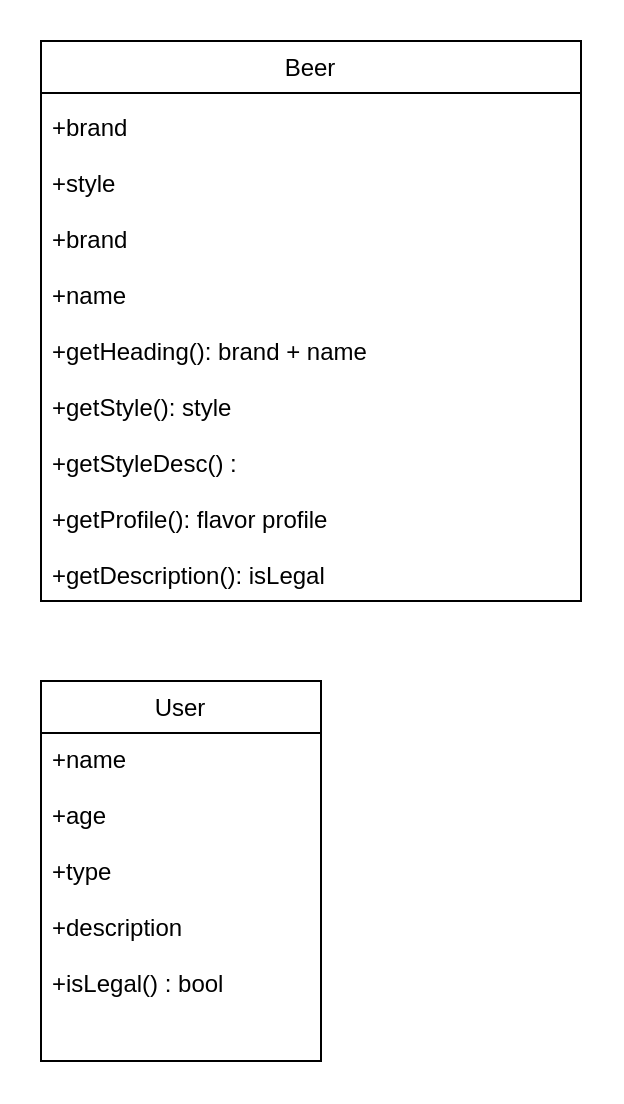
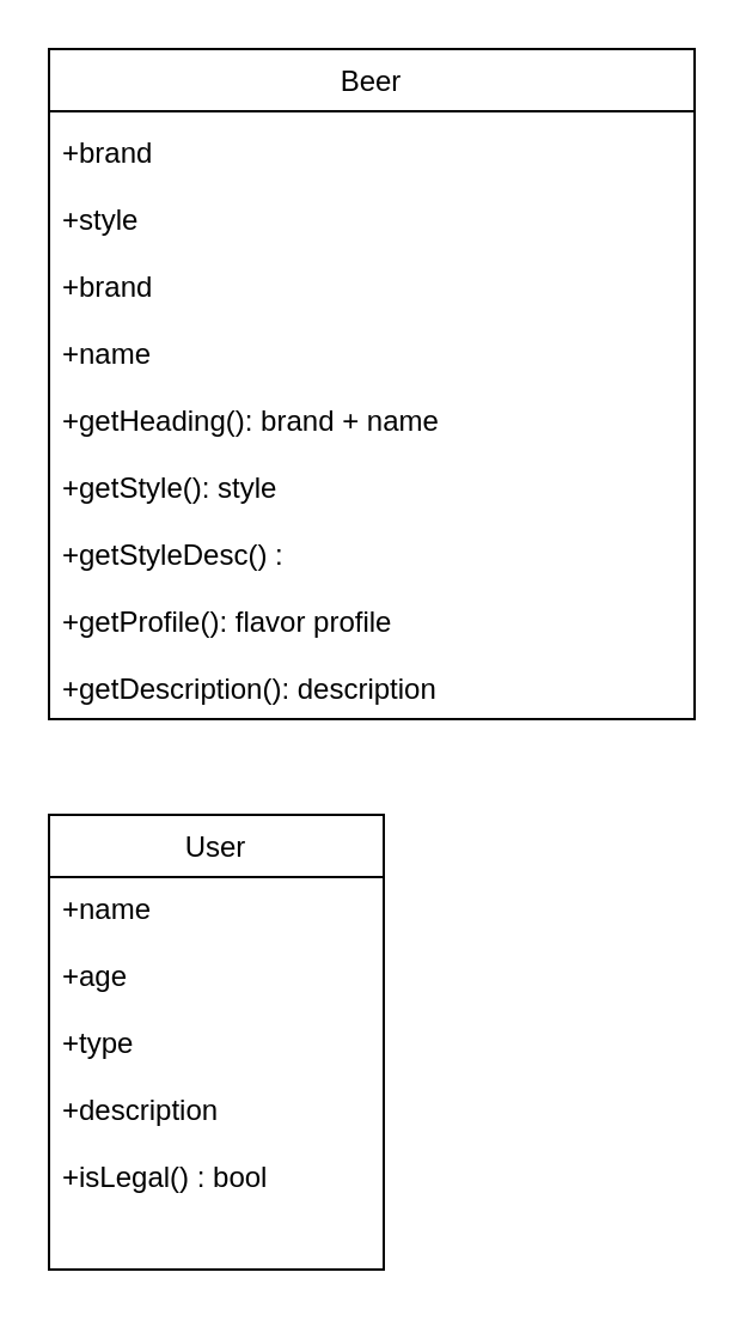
- <mxCell id="3" value="+brand&#10;&#10;+style&#10;&#10;+brand&#10;&#10;+name&#10;&#10;+getHeading(): brand + name&#10;&#10;+getStyle(): style&#10;&#10;+getStyleDesc() : &#10;&#10;+getProfile(): flavor profile&#10;&#10;+getDescription(): isLegal&#10;&#10;" style="text;strokeColor=none;fillColor=none;align=left;verticalAlign=top;spacingLeft=4;spacingRight=4;overflow=hidden;rotatable=0;points=[[0,0.5],[1,0.5]];portConstraint=eastwest;" vertex="1" parent="1"><mxGeometry x="20" y="50" width="270" height="264" as="geometry" /></mxCell>
+ <mxCell id="3" value="+brand&#10;&#10;+style&#10;&#10;+brand&#10;&#10;+name&#10;&#10;+getHeading(): brand + name&#10;&#10;+getStyle(): style&#10;&#10;+getStyleDesc() : &#10;&#10;+getProfile(): flavor profile&#10;&#10;+getDescription(): description&#10;&#10;" style="text;strokeColor=none;fillColor=none;align=left;verticalAlign=top;spacingLeft=4;spacingRight=4;overflow=hidden;rotatable=0;points=[[0,0.5],[1,0.5]];portConstraint=eastwest;" vertex="1" parent="1"><mxGeometry x="20" y="50" width="270" height="264" as="geometry" /></mxCell>
